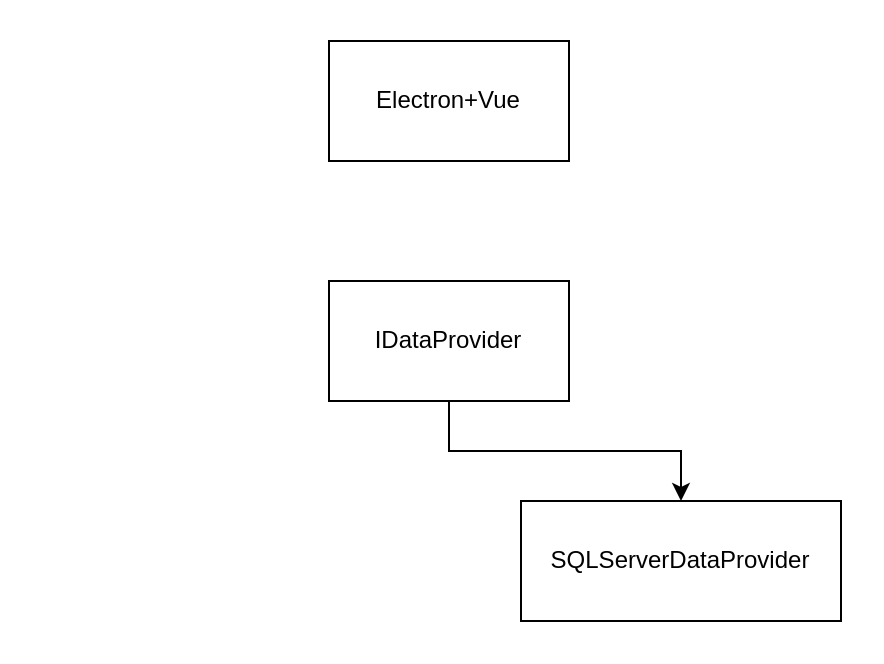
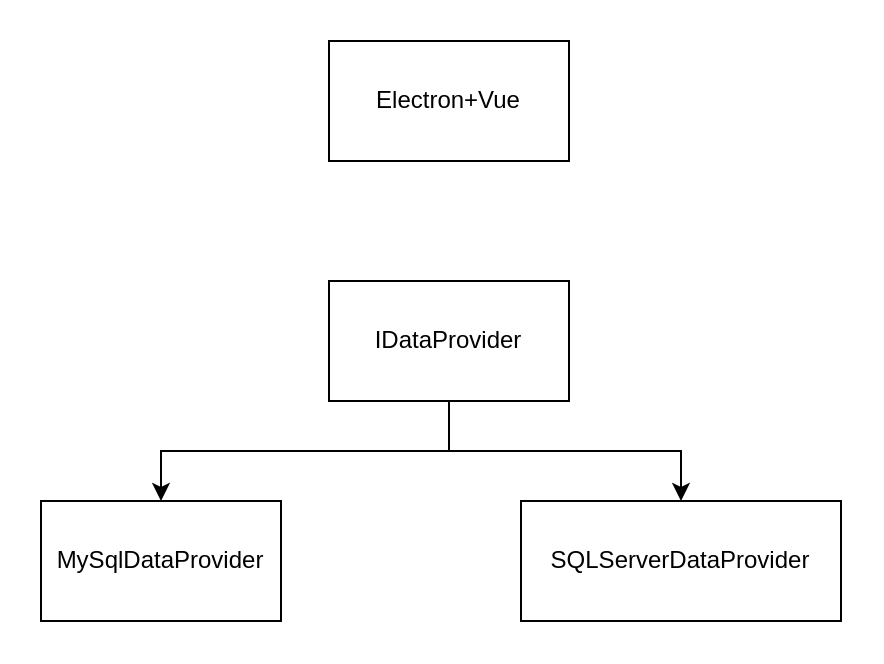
+ <mxCell id="4" value="" style="endArrow=classic;html=1;rounded=0;exitX=0.5;exitY=1;exitDx=0;exitDy=0;entryX=0.5;entryY=0;entryDx=0;entryDy=0;edgeStyle=orthogonalEdgeStyle;" edge="1" parent="1" source="2" target="3"><mxGeometry width="50" height="50" relative="1" as="geometry"><mxPoint x="200" y="230" as="sourcePoint" /><mxPoint x="250" y="180" as="targetPoint" /></mxGeometry></mxCell>
+ <mxCell id="3" value="MySqlDataProvider" style="rounded=0;whiteSpace=wrap;html=1;" vertex="1" parent="1"><mxGeometry x="20" y="250" width="120" height="60" as="geometry" /></mxCell>
